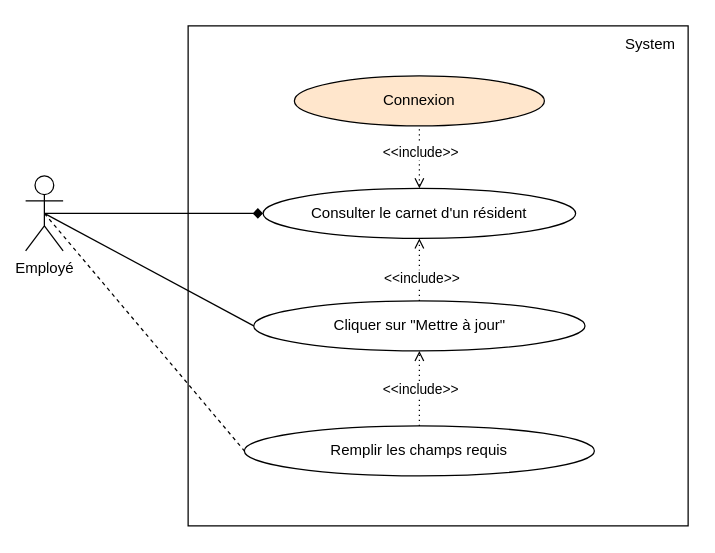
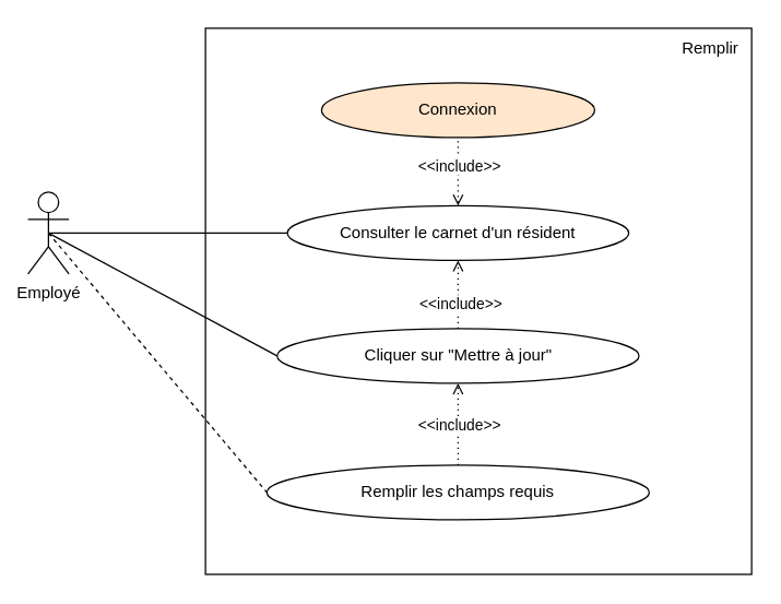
- <mxCell id="3" value="System" style="text;html=1;strokeColor=none;fillColor=none;align=center;verticalAlign=middle;whiteSpace=wrap;rounded=0;" vertex="1" parent="1"><mxGeometry x="490" y="20" width="60" height="30" as="geometry" /></mxCell>
+ <mxCell id="3" value="Remplir" style="text;html=1;strokeColor=none;fillColor=none;align=center;verticalAlign=middle;whiteSpace=wrap;rounded=0;" vertex="1" parent="1"><mxGeometry x="490" y="20" width="60" height="30" as="geometry" /></mxCell>
- <mxCell id="12" value="" style="endArrow=diamond;html=1;rounded=0;strokeWidth=1;exitX=0.5;exitY=0.5;exitDx=0;exitDy=0;exitPerimeter=0;entryX=0;entryY=0.5;entryDx=0;entryDy=0;" edge="1" parent="1" source="4" target="6"><mxGeometry width="50" height="50" relative="1" as="geometry"><mxPoint x="290" y="230" as="sourcePoint" /><mxPoint x="340" y="180" as="targetPoint" /></mxGeometry></mxCell>
+ <mxCell id="12" value="" style="endArrow=none;html=1;rounded=0;strokeWidth=1;exitX=0.5;exitY=0.5;exitDx=0;exitDy=0;exitPerimeter=0;entryX=0;entryY=0.5;entryDx=0;entryDy=0;" edge="1" parent="1" source="4" target="6"><mxGeometry width="50" height="50" relative="1" as="geometry"><mxPoint x="290" y="230" as="sourcePoint" /><mxPoint x="340" y="180" as="targetPoint" /></mxGeometry></mxCell>
